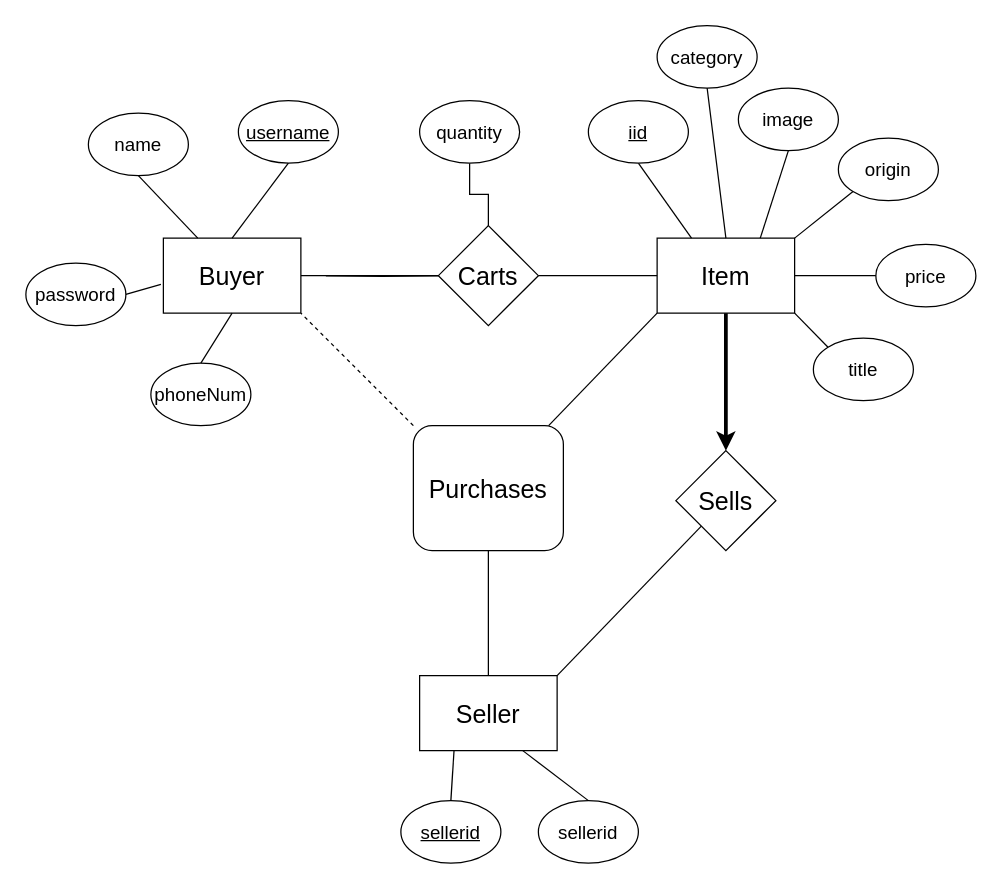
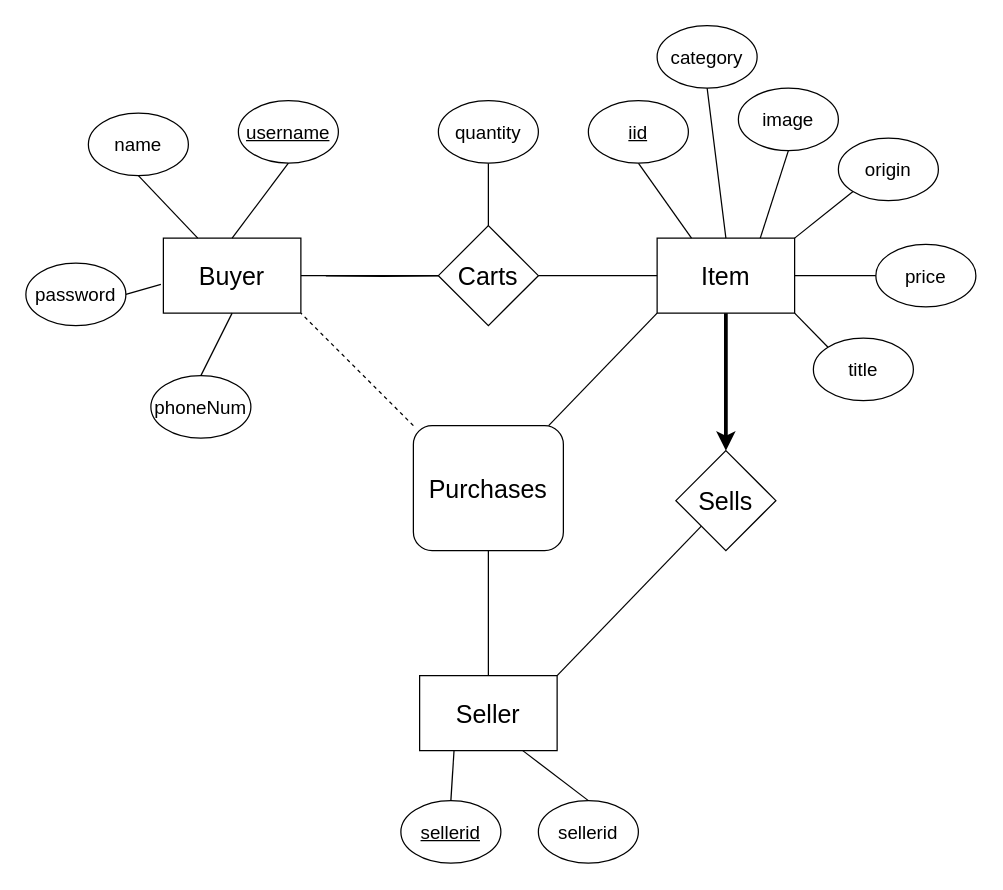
- <mxCell id="42" value="&lt;font style=&quot;font-size: 15px&quot;&gt;quantity&lt;/font&gt;" style="ellipse;whiteSpace=wrap;html=1;" vertex="1" parent="1"><mxGeometry x="335" y="80" width="80" height="50" as="geometry" /></mxCell>
+ <mxCell id="42" value="&lt;font style=&quot;font-size: 15px&quot;&gt;quantity&lt;/font&gt;" style="ellipse;whiteSpace=wrap;html=1;" vertex="1" parent="1"><mxGeometry x="350" y="80" width="80" height="50" as="geometry" /></mxCell>
- <mxCell id="20" value="&lt;font style=&quot;font-size: 15px&quot;&gt;phoneNum&lt;/font&gt;" style="ellipse;whiteSpace=wrap;html=1;" vertex="1" parent="1"><mxGeometry x="120" y="290" width="80" height="50" as="geometry" /></mxCell>
+ <mxCell id="20" value="&lt;font style=&quot;font-size: 15px&quot;&gt;phoneNum&lt;/font&gt;" style="ellipse;whiteSpace=wrap;html=1;" vertex="1" parent="1"><mxGeometry x="120" y="300" width="80" height="50" as="geometry" /></mxCell>
